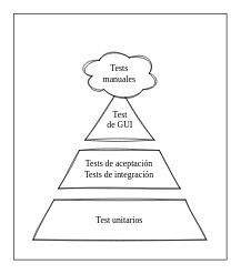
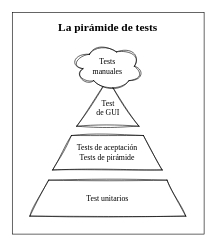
+ <mxCell id="7" value="La pirámide de tests" style="text;html=1;align=center;verticalAlign=middle;resizable=0;points=[];autosize=1;strokeColor=none;fillColor=none;fontFamily=Garamond;fontSize=19;fontStyle=1" vertex="1" parent="1"><mxGeometry x="83.69" y="25" width="190" height="40" as="geometry" /></mxCell>
- <mxCell id="4" value="Tests de aceptación&lt;br style=&quot;font-size: 13px;&quot;&gt;Tests de integración" style="shape=trapezoid;perimeter=trapezoidPerimeter;whiteSpace=wrap;html=1;fixedSize=1;size=31.25;fontFamily=Garamond;fontSize=13;sketch=1;curveFitting=1;jiggle=2;" vertex="1" parent="1"><mxGeometry x="87.38" y="225.5" width="182.62" height="57.5" as="geometry" /></mxCell>
+ <mxCell id="4" value="Tests de aceptación&lt;br style=&quot;font-size: 13px;&quot;&gt;Tests de pirámide" style="shape=trapezoid;perimeter=trapezoidPerimeter;whiteSpace=wrap;html=1;fixedSize=1;size=31.25;fontFamily=Garamond;fontSize=13;sketch=1;curveFitting=1;jiggle=2;" vertex="1" parent="1"><mxGeometry x="87.38" y="225.5" width="182.62" height="57.5" as="geometry" /></mxCell>
